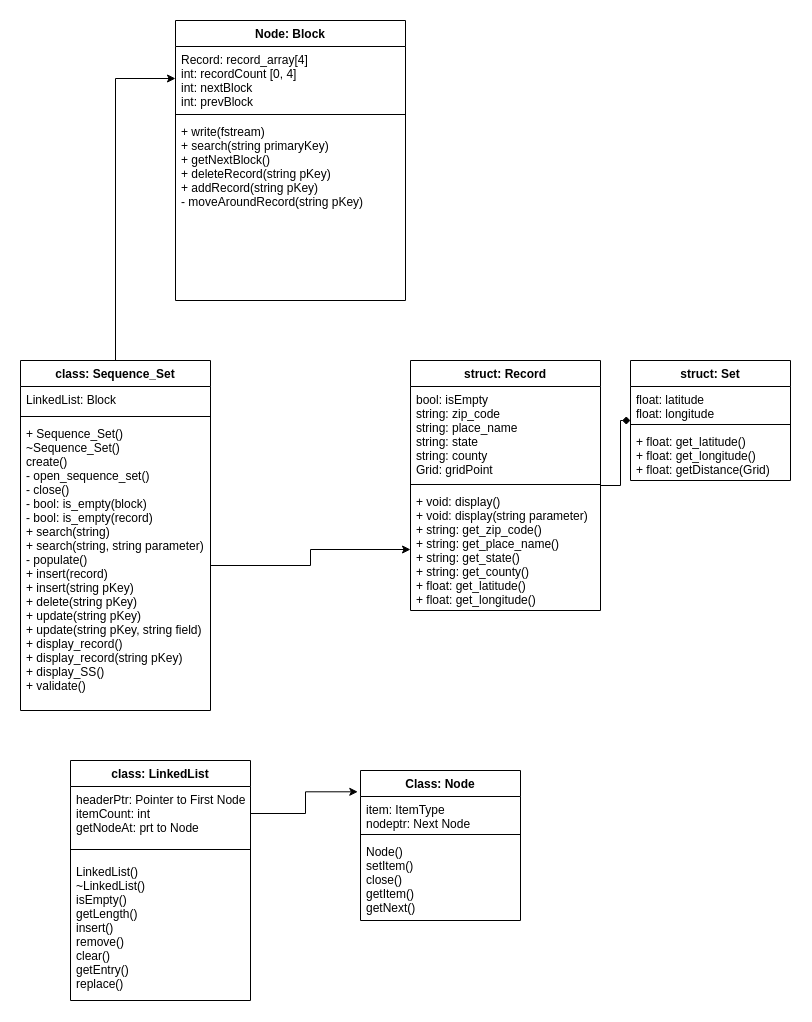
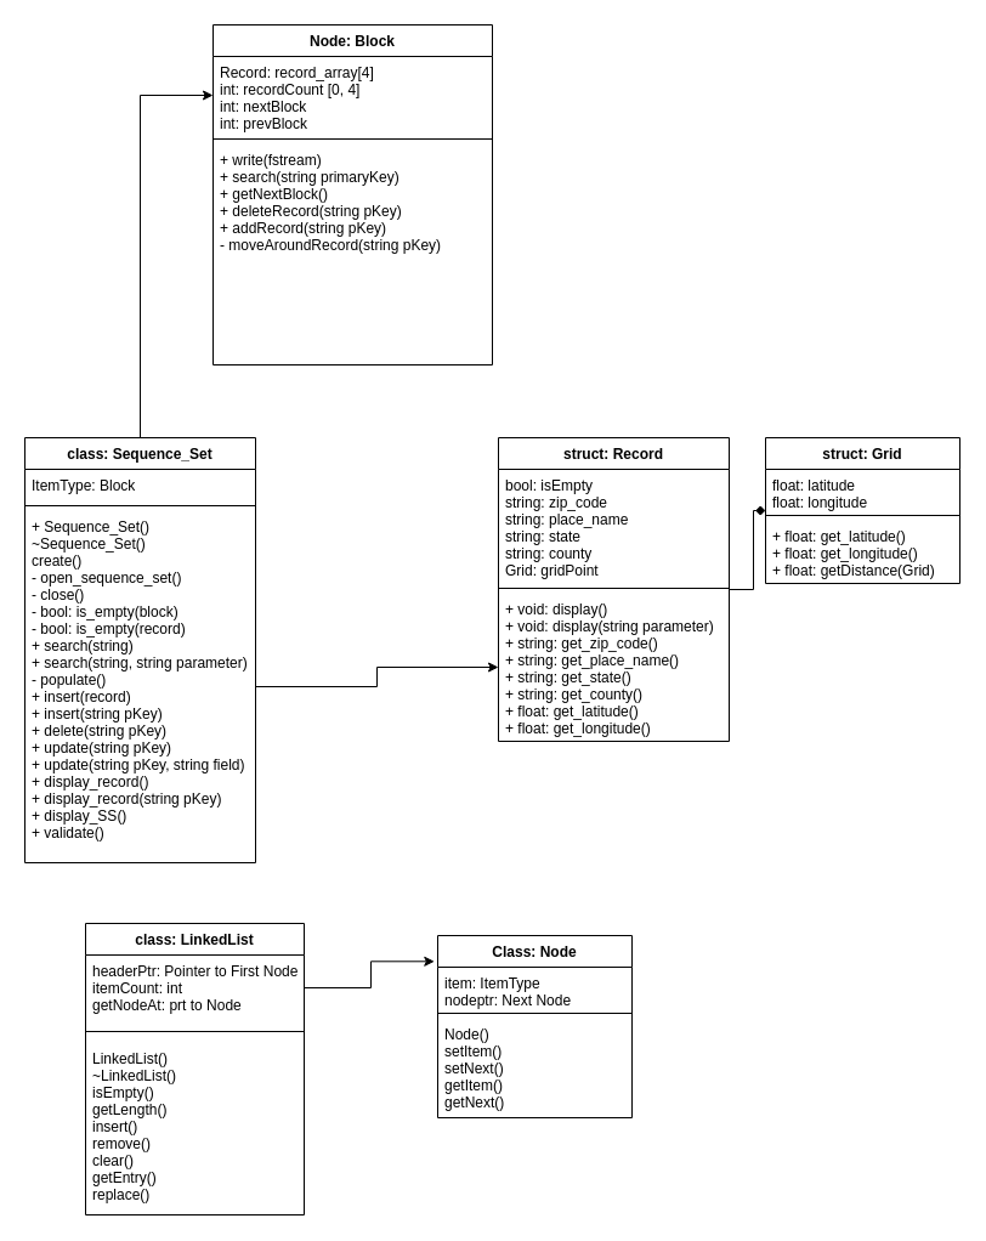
- <mxCell id="16" value="struct: Set" style="swimlane;fontStyle=1;align=center;verticalAlign=top;childLayout=stackLayout;horizontal=1;startSize=26;horizontalStack=0;resizeParent=1;resizeParentMax=0;resizeLast=0;collapsible=1;marginBottom=0;" vertex="1" parent="1"><mxGeometry x="630" y="360" width="160" height="120" as="geometry" /></mxCell>
+ <mxCell id="16" value="struct: Grid" style="swimlane;fontStyle=1;align=center;verticalAlign=top;childLayout=stackLayout;horizontal=1;startSize=26;horizontalStack=0;resizeParent=1;resizeParentMax=0;resizeLast=0;collapsible=1;marginBottom=0;" vertex="1" parent="1"><mxGeometry x="630" y="360" width="160" height="120" as="geometry" /></mxCell>
- <mxCell id="4" value="LinkedList: Block" style="text;strokeColor=none;fillColor=none;align=left;verticalAlign=top;spacingLeft=4;spacingRight=4;overflow=hidden;rotatable=0;points=[[0,0.5],[1,0.5]];portConstraint=eastwest;" vertex="1" parent="3"><mxGeometry y="26" width="190" height="26" as="geometry" /></mxCell>
+ <mxCell id="4" value="ItemType: Block" style="text;strokeColor=none;fillColor=none;align=left;verticalAlign=top;spacingLeft=4;spacingRight=4;overflow=hidden;rotatable=0;points=[[0,0.5],[1,0.5]];portConstraint=eastwest;" vertex="1" parent="3"><mxGeometry y="26" width="190" height="26" as="geometry" /></mxCell>
- <mxCell id="27" value="Node()&#10;setItem()&#10;close()&#10;getItem()&#10;getNext()" style="text;strokeColor=none;fillColor=none;align=left;verticalAlign=top;spacingLeft=4;spacingRight=4;overflow=hidden;rotatable=0;points=[[0,0.5],[1,0.5]];portConstraint=eastwest;" vertex="1" parent="24"><mxGeometry y="68" width="160" height="82" as="geometry" /></mxCell>
+ <mxCell id="27" value="Node()&#10;setItem()&#10;setNext()&#10;getItem()&#10;getNext()" style="text;strokeColor=none;fillColor=none;align=left;verticalAlign=top;spacingLeft=4;spacingRight=4;overflow=hidden;rotatable=0;points=[[0,0.5],[1,0.5]];portConstraint=eastwest;" vertex="1" parent="24"><mxGeometry y="68" width="160" height="82" as="geometry" /></mxCell>
